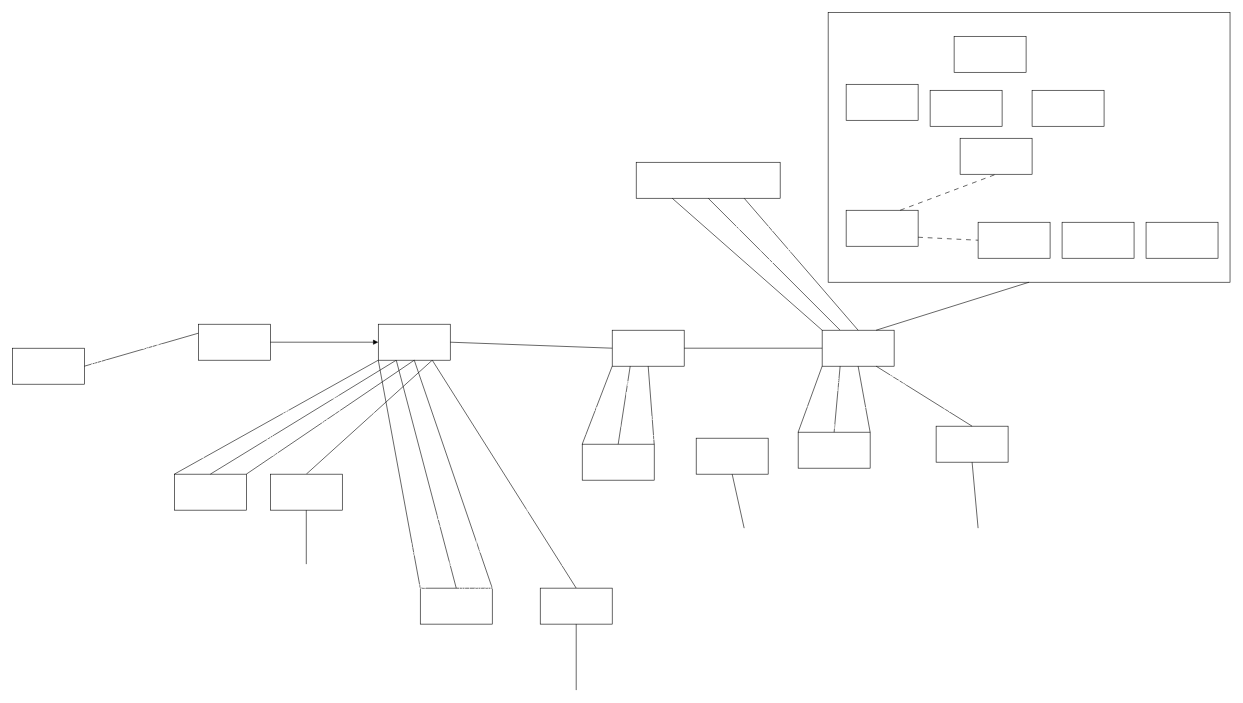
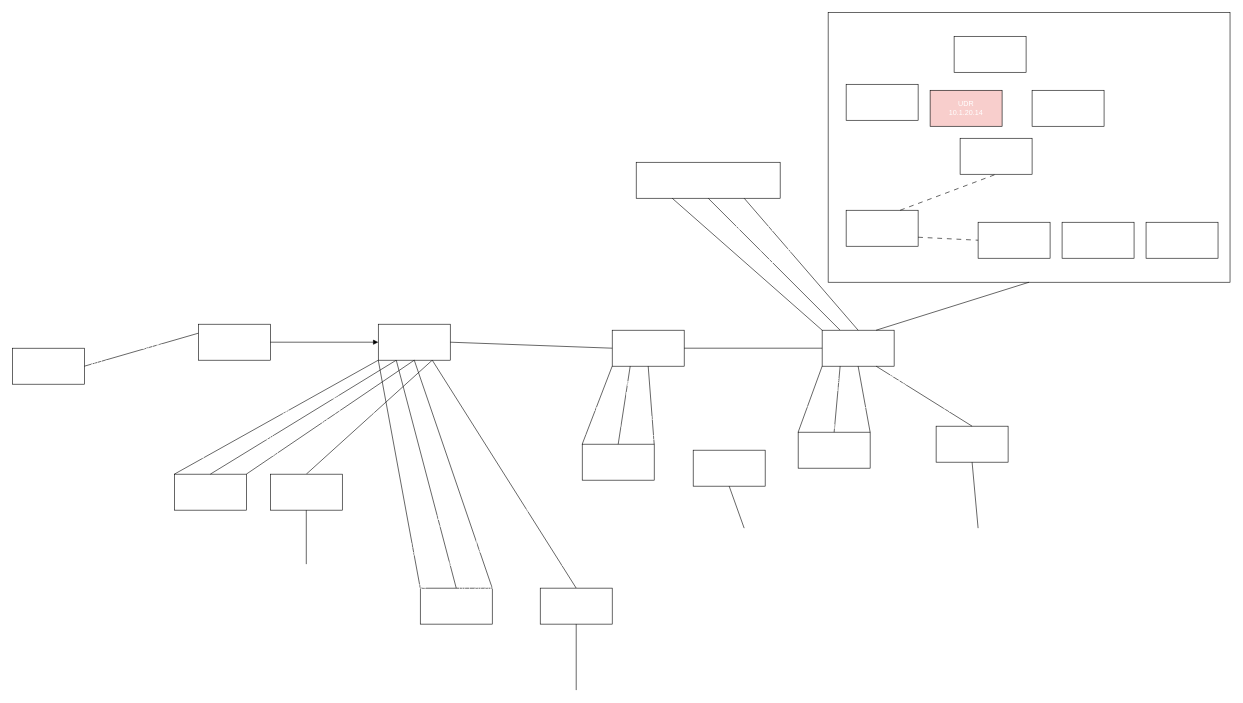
- <mxCell id="20" value="UDR&lt;br&gt;10.1.20.14" style="rounded=0;whiteSpace=wrap;html=1;fontFamily=Helvetica;fontColor=#FFFFFF;fontStyle=0;labelBackgroundColor=none;" parent="1" vertex="1"><mxGeometry x="1550" y="150" width="120" height="60" as="geometry" /></mxCell>
+ <mxCell id="20" value="UDR&lt;br&gt;10.1.20.14" style="rounded=0;whiteSpace=wrap;html=1;fontFamily=Helvetica;fontColor=#FFFFFF;fontStyle=0;labelBackgroundColor=none;fillColor=#f8cecc;" parent="1" vertex="1"><mxGeometry x="1550" y="150" width="120" height="60" as="geometry" /></mxCell>
- <mxCell id="54" value="UPF-2 .102" style="rounded=0;whiteSpace=wrap;html=1;fontFamily=Helvetica;fontColor=#FFFFFF;fontStyle=0;labelBackgroundColor=none;" parent="1" vertex="1"><mxGeometry x="1160" y="730" width="120" height="60" as="geometry" /></mxCell>
+ <mxCell id="54" value="UPF-2 .102" style="rounded=0;whiteSpace=wrap;html=1;fontFamily=Helvetica;fontColor=#FFFFFF;fontStyle=0;labelBackgroundColor=none;" parent="1" vertex="1"><mxGeometry x="1155" y="750" width="120" height="60" as="geometry" /></mxCell>
